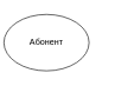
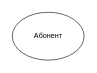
- <mxCell id="2" value="Абонент" style="ellipse;whiteSpace=wrap;html=1;" vertex="1" parent="1"><mxGeometry x="5" y="20" width="120" height="80" as="geometry" /></mxCell>
+ <mxCell id="2" value="Абонент" style="ellipse;whiteSpace=wrap;html=1;" vertex="1" parent="1"><mxGeometry x="20" y="20" width="120" height="80" as="geometry" /></mxCell>
